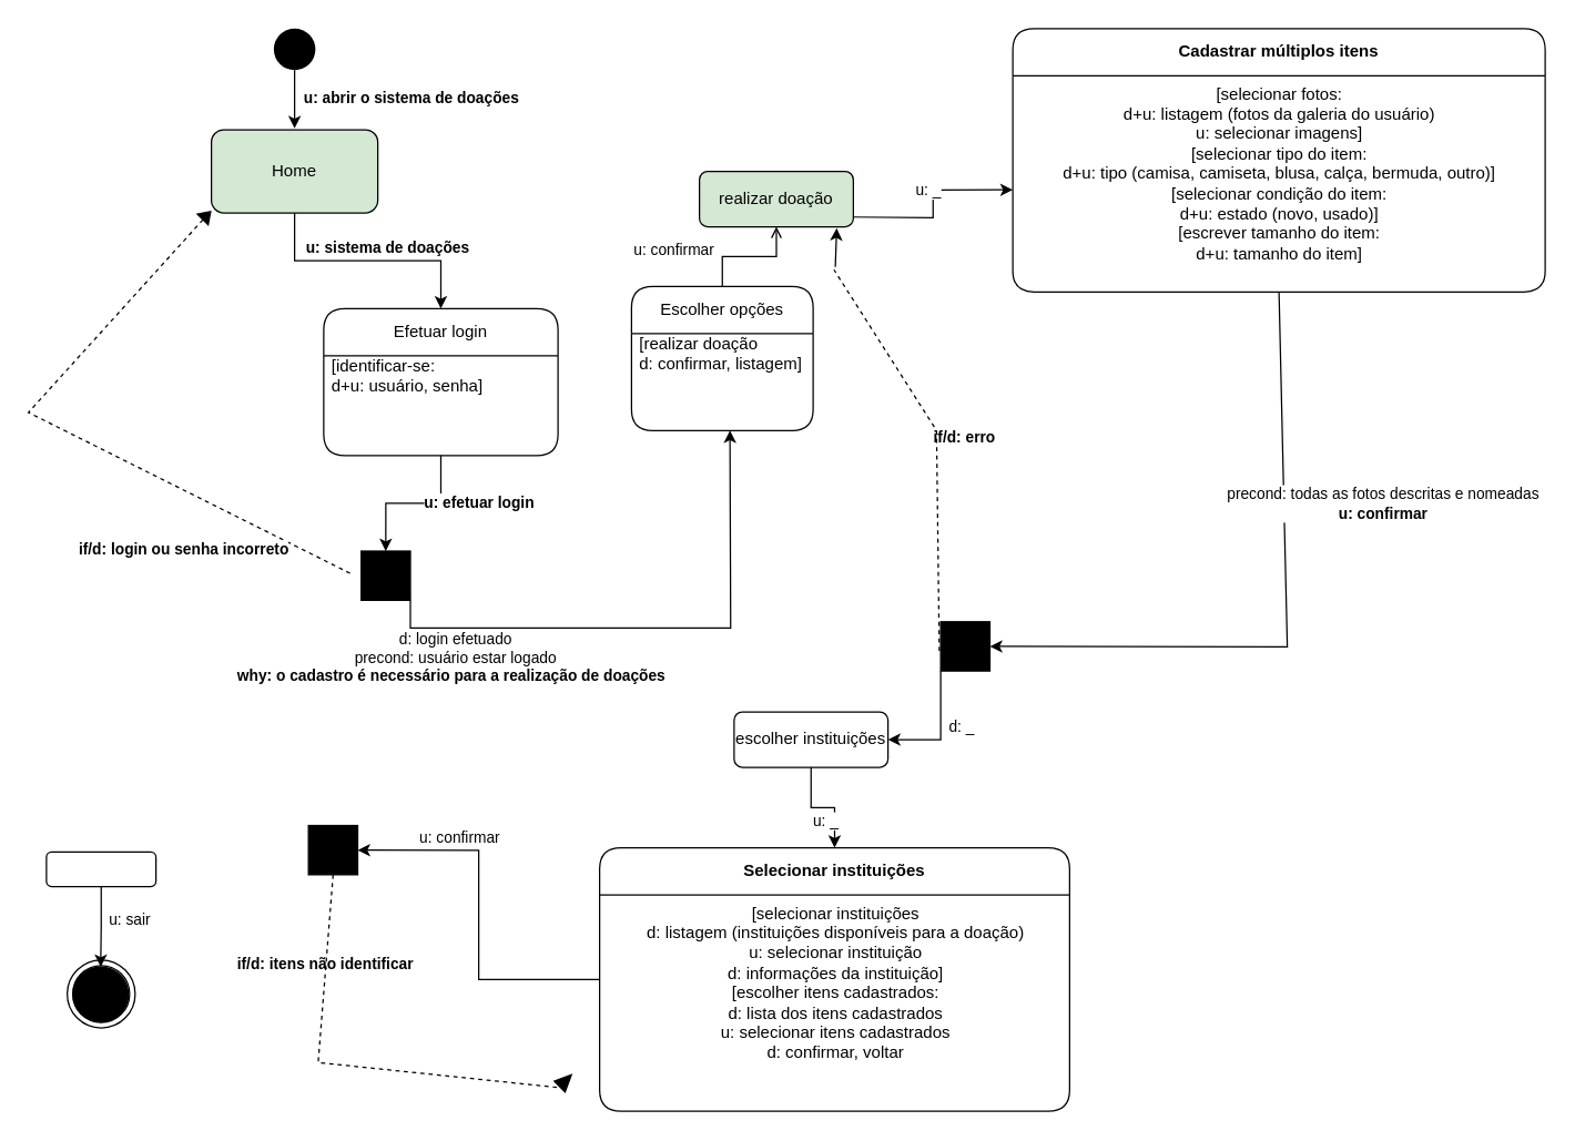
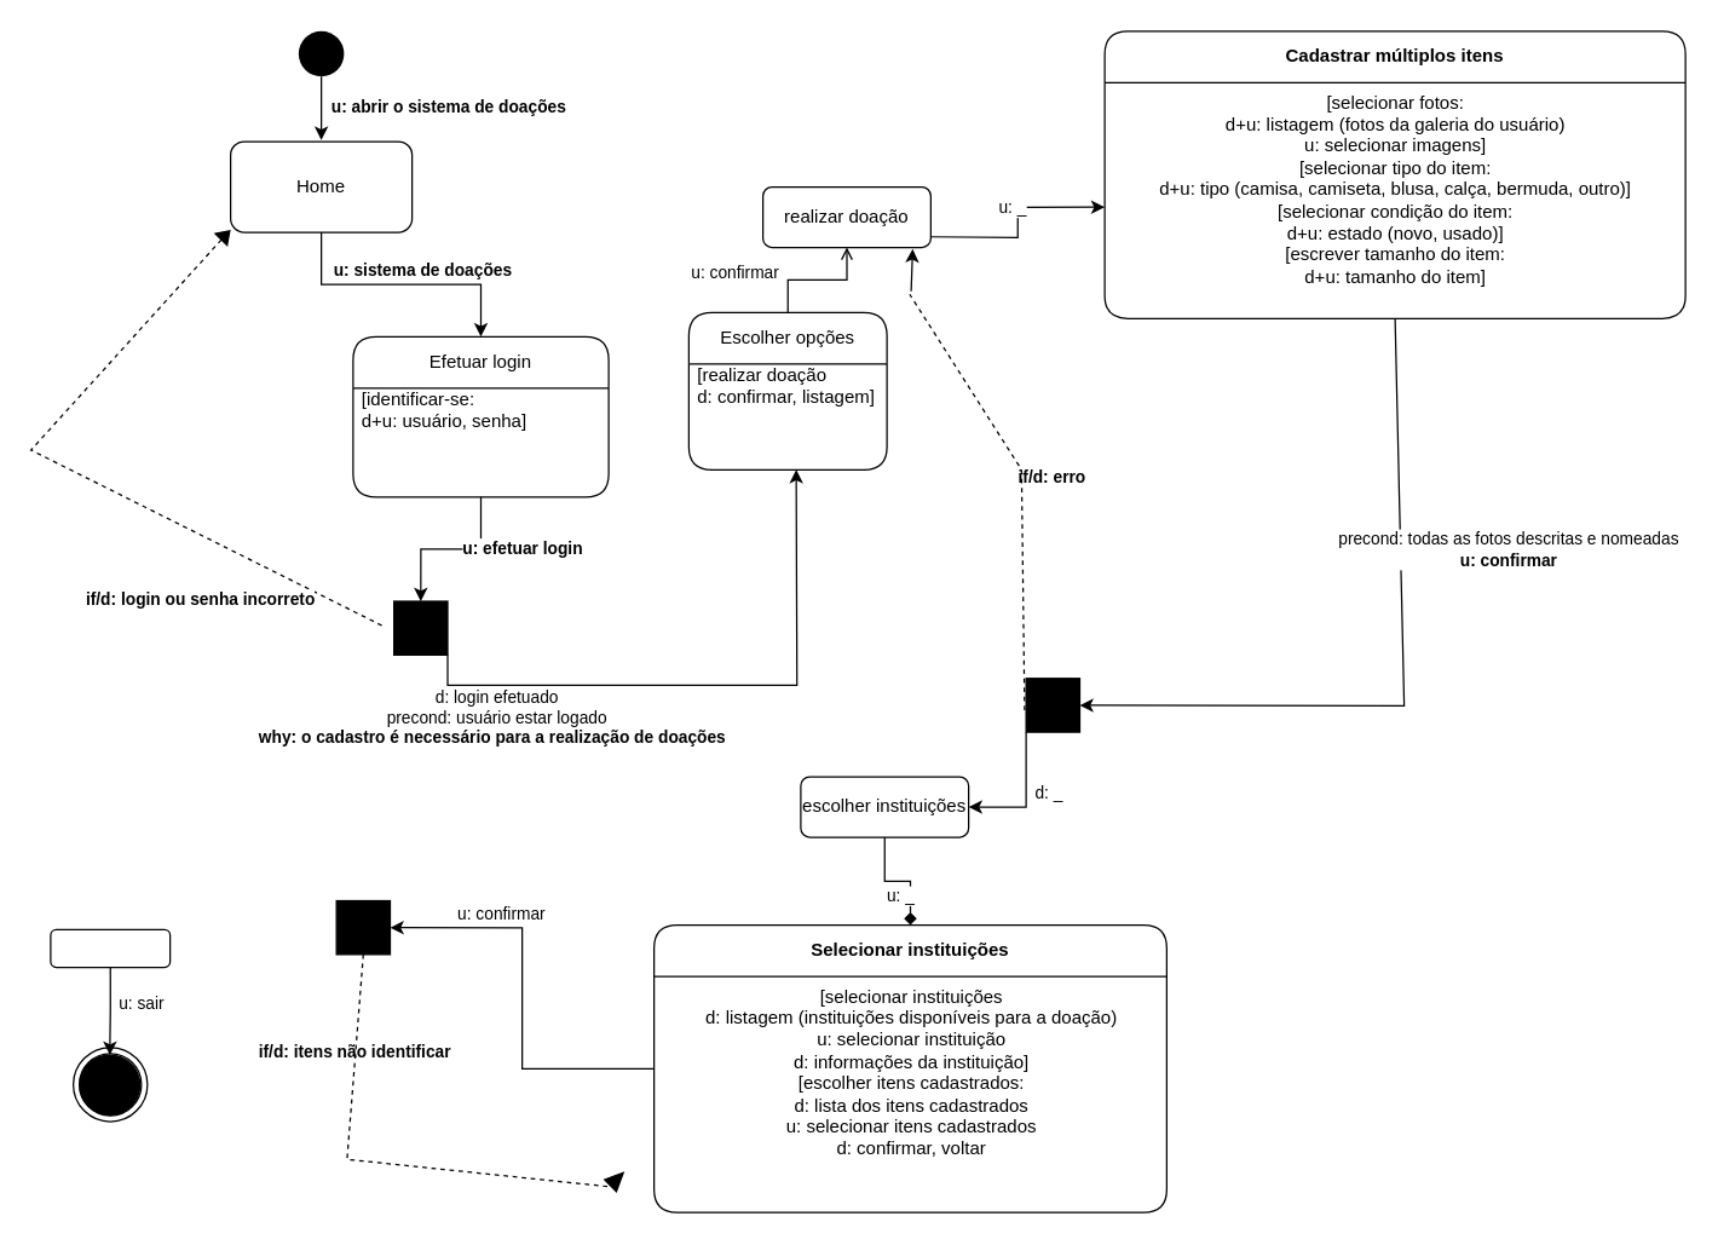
- <mxCell id="10" value="Home" style="rounded=1;whiteSpace=wrap;html=1;fillColor=#d5e8d4;" parent="1" vertex="1"><mxGeometry x="152" y="93" width="120" height="60" as="geometry" /></mxCell>
+ <mxCell id="10" value="Home" style="rounded=1;whiteSpace=wrap;html=1;" parent="1" vertex="1"><mxGeometry x="152" y="93" width="120" height="60" as="geometry" /></mxCell>
- <mxCell id="19" value="realizar doação" style="rounded=1;whiteSpace=wrap;html=1;fillColor=#d5e8d4;" parent="1" vertex="1"><mxGeometry x="504" y="123" width="111" height="40" as="geometry" /></mxCell>
+ <mxCell id="19" value="realizar doação" style="rounded=1;whiteSpace=wrap;html=1;" parent="1" vertex="1"><mxGeometry x="504" y="123" width="111" height="40" as="geometry" /></mxCell>
- <mxCell id="33" style="edgeStyle=orthogonalEdgeStyle;rounded=0;orthogonalLoop=1;jettySize=auto;html=1;exitX=0.5;exitY=1;exitDx=0;exitDy=0;entryX=0.5;entryY=0;entryDx=0;entryDy=0;" parent="1" source="34" target="36" edge="1"><mxGeometry relative="1" as="geometry" /></mxCell>
+ <mxCell id="33" style="edgeStyle=orthogonalEdgeStyle;rounded=0;orthogonalLoop=1;jettySize=auto;html=1;exitX=0.5;exitY=1;exitDx=0;exitDy=0;entryX=0.5;entryY=0;entryDx=0;entryDy=0;endArrow=diamond;" parent="1" source="34" target="36" edge="1"><mxGeometry relative="1" as="geometry" /></mxCell>
